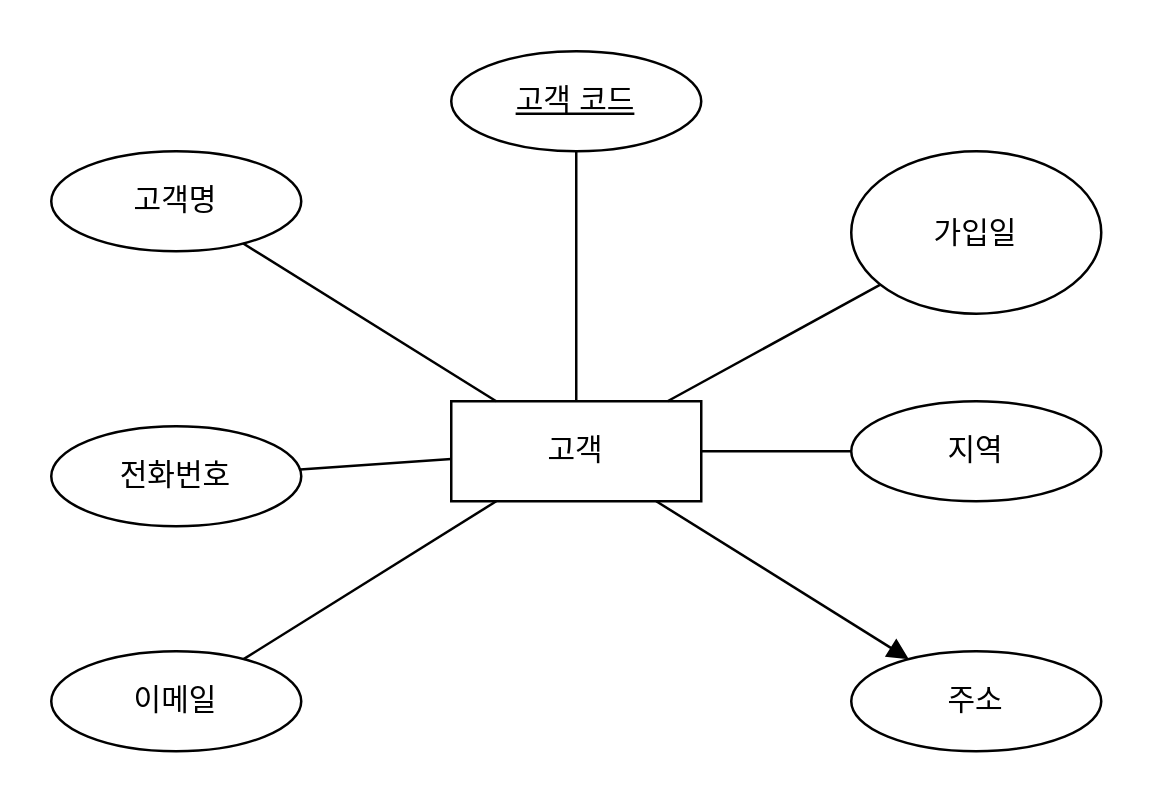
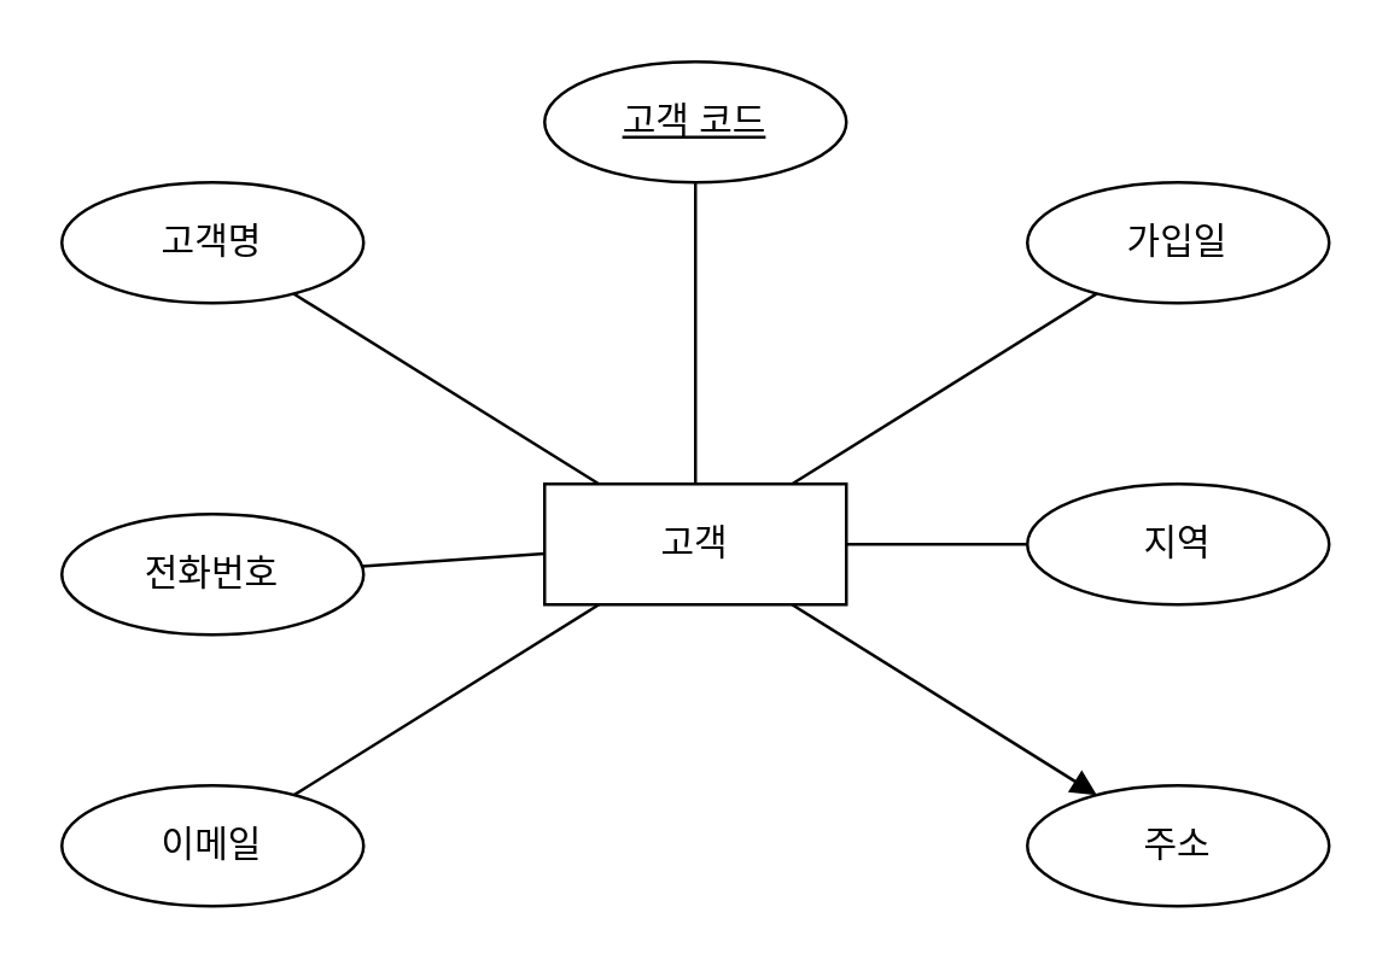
- <mxCell id="6" value="가입일" style="ellipse;whiteSpace=wrap;html=1;align=center;" vertex="1" parent="1"><mxGeometry x="340" y="60" width="100" height="65" as="geometry" /></mxCell>
+ <mxCell id="6" value="가입일" style="ellipse;whiteSpace=wrap;html=1;align=center;" vertex="1" parent="1"><mxGeometry x="340" y="60" width="100" height="40" as="geometry" /></mxCell>
